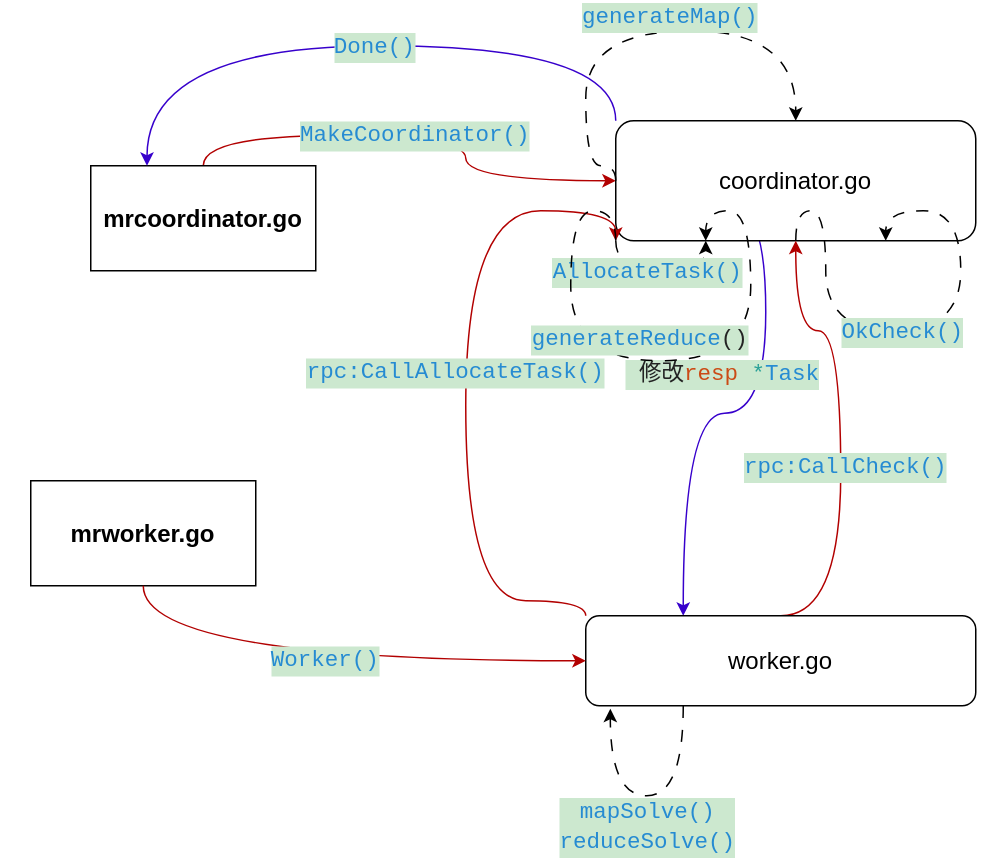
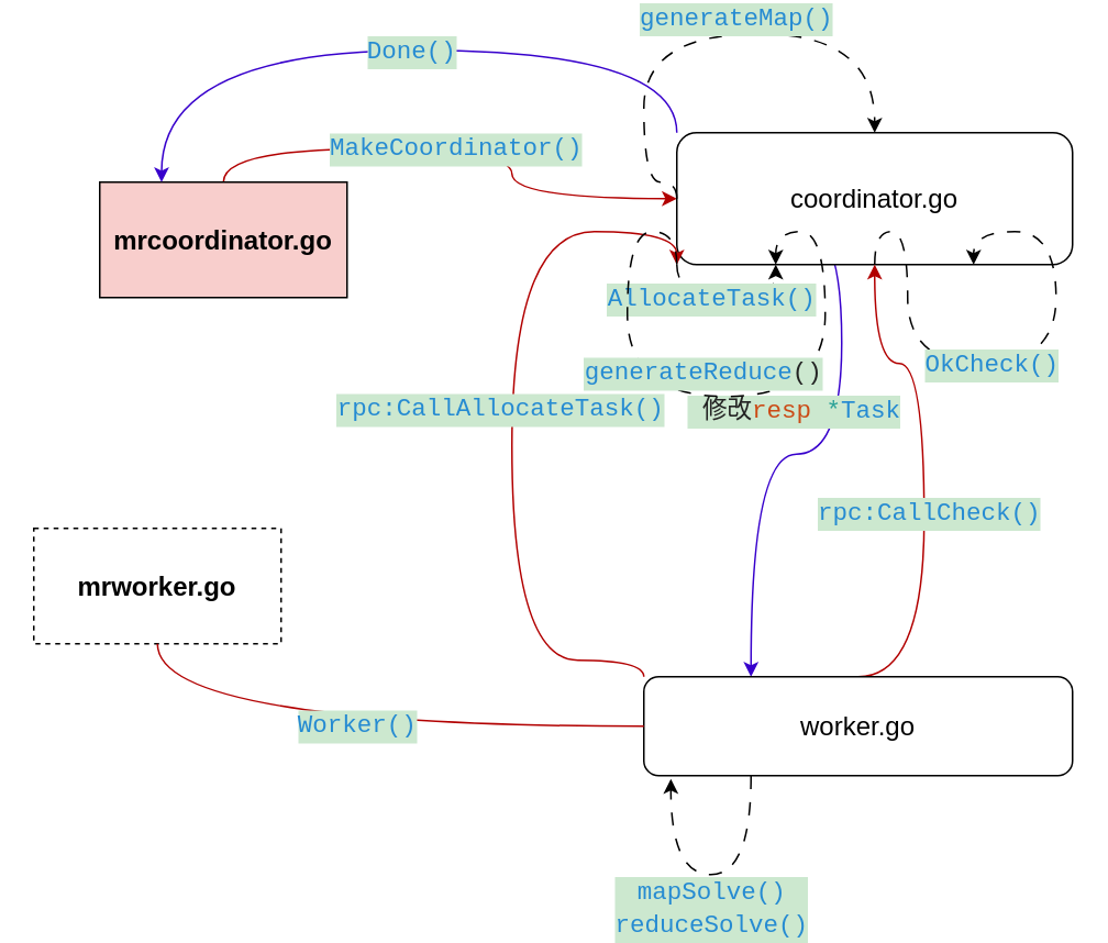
- <mxCell id="4" value="&lt;font style=&quot;font-size: 16px;&quot;&gt;&lt;b&gt;mrcoordinator.go&lt;/b&gt;&lt;/font&gt;" style="rounded=0;whiteSpace=wrap;html=1;" vertex="1" parent="1"><mxGeometry x="60" y="110" width="150" height="70" as="geometry" /></mxCell>
+ <mxCell id="4" value="&lt;font style=&quot;font-size: 16px;&quot;&gt;&lt;b&gt;mrcoordinator.go&lt;/b&gt;&lt;/font&gt;" style="rounded=0;whiteSpace=wrap;html=1;fillColor=#f8cecc;" vertex="1" parent="1"><mxGeometry x="60" y="110" width="150" height="70" as="geometry" /></mxCell>
- <mxCell id="5" value="&lt;font style=&quot;font-size: 16px;&quot;&gt;&lt;b&gt;mrworker.go&lt;/b&gt;&lt;/font&gt;" style="rounded=0;whiteSpace=wrap;html=1;" vertex="1" parent="1"><mxGeometry x="20" y="320" width="150" height="70" as="geometry" /></mxCell>
+ <mxCell id="5" value="&lt;font style=&quot;font-size: 16px;&quot;&gt;&lt;b&gt;mrworker.go&lt;/b&gt;&lt;/font&gt;" style="rounded=0;whiteSpace=wrap;html=1;dashed=1;" vertex="1" parent="1"><mxGeometry x="20" y="320" width="150" height="70" as="geometry" /></mxCell>
- <mxCell id="16" style="edgeStyle=orthogonalEdgeStyle;rounded=0;orthogonalLoop=1;jettySize=auto;html=1;exitX=0.5;exitY=1;exitDx=0;exitDy=0;entryX=0;entryY=0.5;entryDx=0;entryDy=0;fontFamily=Helvetica;fontSize=12;fontColor=default;curved=1;fillColor=#e51400;strokeColor=#B20000;" edge="1" parent="1" source="5" target="15"><mxGeometry relative="1" as="geometry"><mxPoint x="250" y="265" as="sourcePoint" /><mxPoint x="470" y="230" as="targetPoint" /></mxGeometry></mxCell>
+ <mxCell id="16" style="edgeStyle=orthogonalEdgeStyle;rounded=0;orthogonalLoop=1;jettySize=auto;html=1;exitX=0.5;exitY=1;exitDx=0;exitDy=0;entryX=0;entryY=0.5;entryDx=0;entryDy=0;fontFamily=Helvetica;fontSize=12;fontColor=default;curved=1;fillColor=#e51400;strokeColor=#B20000;endArrow=none;" edge="1" parent="1" source="5" target="15"><mxGeometry relative="1" as="geometry"><mxPoint x="250" y="265" as="sourcePoint" /><mxPoint x="470" y="230" as="targetPoint" /></mxGeometry></mxCell>
